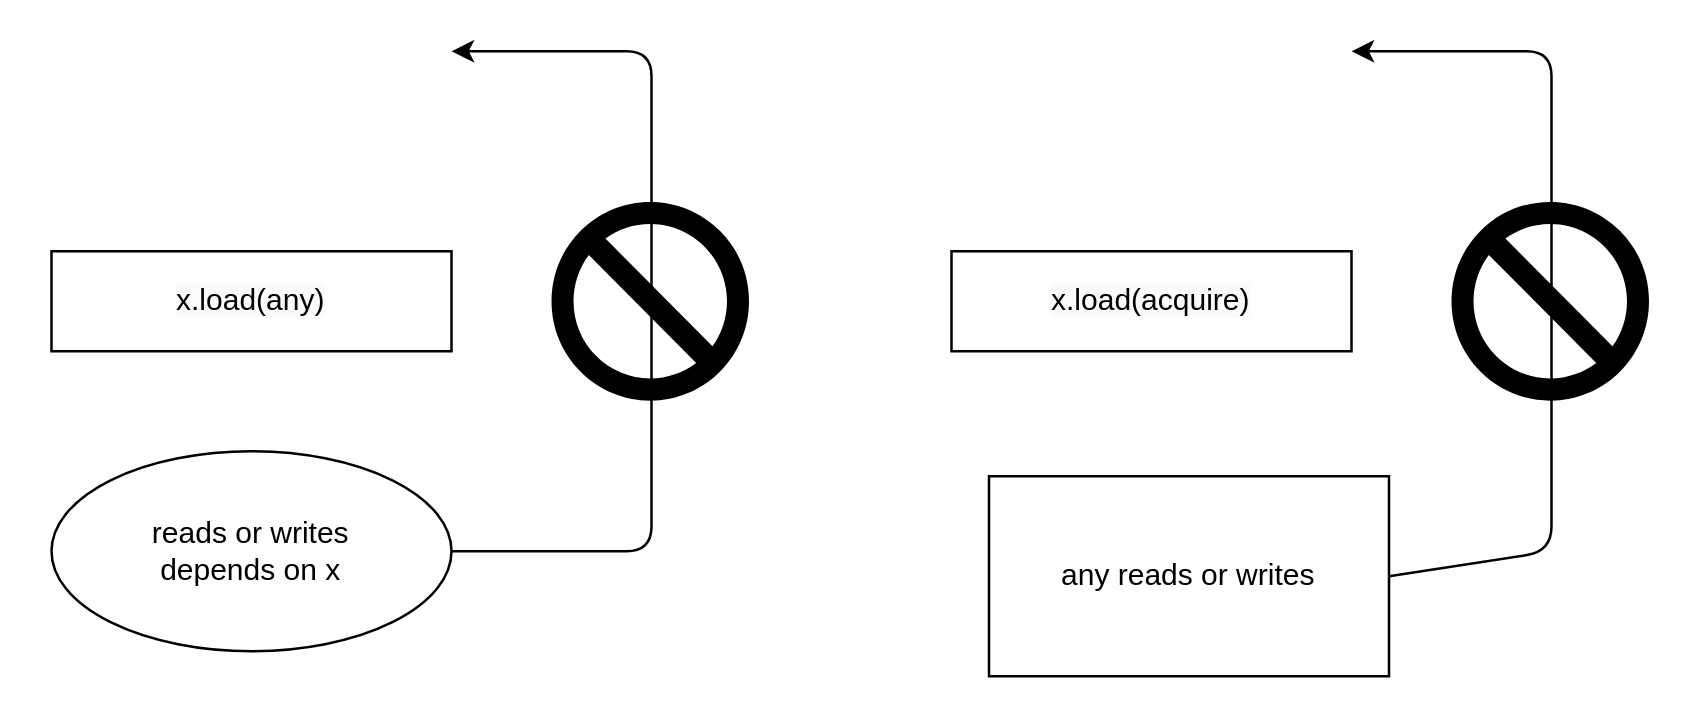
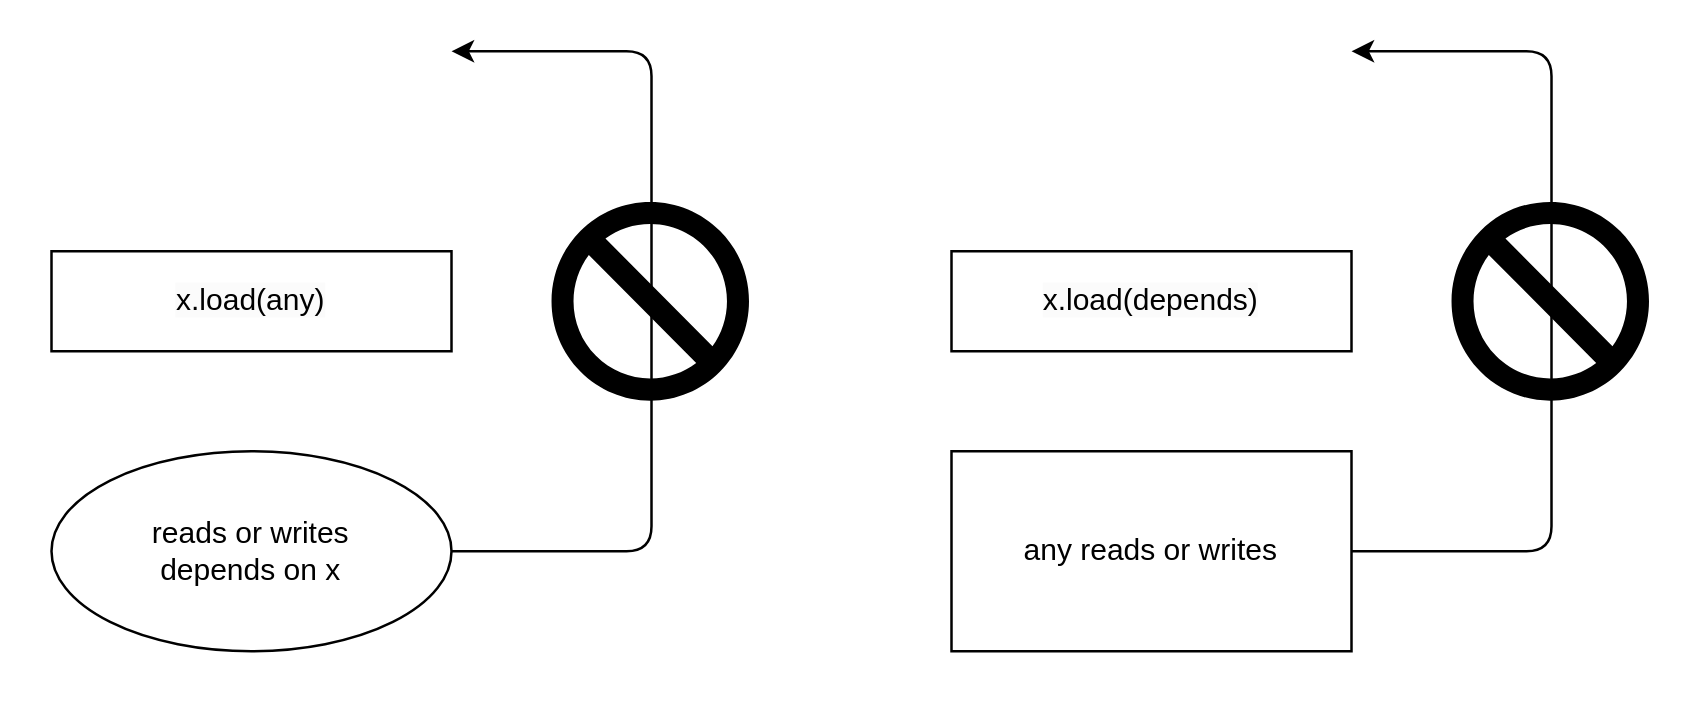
- <mxCell id="3" value="&lt;span style=&quot;color: rgb(0, 0, 0); font-family: Helvetica; font-size: 12px; font-style: normal; font-variant-ligatures: normal; font-variant-caps: normal; font-weight: 400; letter-spacing: normal; orphans: 2; text-indent: 0px; text-transform: none; widows: 2; word-spacing: 0px; -webkit-text-stroke-width: 0px; background-color: rgb(251, 251, 251); text-decoration-thickness: initial; text-decoration-style: initial; text-decoration-color: initial; float: none; display: inline !important;&quot;&gt;x.load(acquire)&lt;/span&gt;" style="whiteSpace=wrap;html=1;rounded=0;align=center;" vertex="1" parent="1"><mxGeometry x="380" y="100" width="160" height="40" as="geometry" /></mxCell>
+ <mxCell id="3" value="&lt;span style=&quot;color: rgb(0, 0, 0); font-family: Helvetica; font-size: 12px; font-style: normal; font-variant-ligatures: normal; font-variant-caps: normal; font-weight: 400; letter-spacing: normal; orphans: 2; text-indent: 0px; text-transform: none; widows: 2; word-spacing: 0px; -webkit-text-stroke-width: 0px; background-color: rgb(251, 251, 251); text-decoration-thickness: initial; text-decoration-style: initial; text-decoration-color: initial; float: none; display: inline !important;&quot;&gt;x.load(depends)&lt;/span&gt;" style="whiteSpace=wrap;html=1;rounded=0;align=center;" vertex="1" parent="1"><mxGeometry x="380" y="100" width="160" height="40" as="geometry" /></mxCell>
- <mxCell id="2" value="any reads or writes" style="whiteSpace=wrap;html=1;rounded=0;" vertex="1" parent="1"><mxGeometry x="395" y="190" width="160" height="80" as="geometry" /></mxCell>
+ <mxCell id="2" value="any reads or writes" style="whiteSpace=wrap;html=1;rounded=0;" vertex="1" parent="1"><mxGeometry x="380" y="180" width="160" height="80" as="geometry" /></mxCell>
